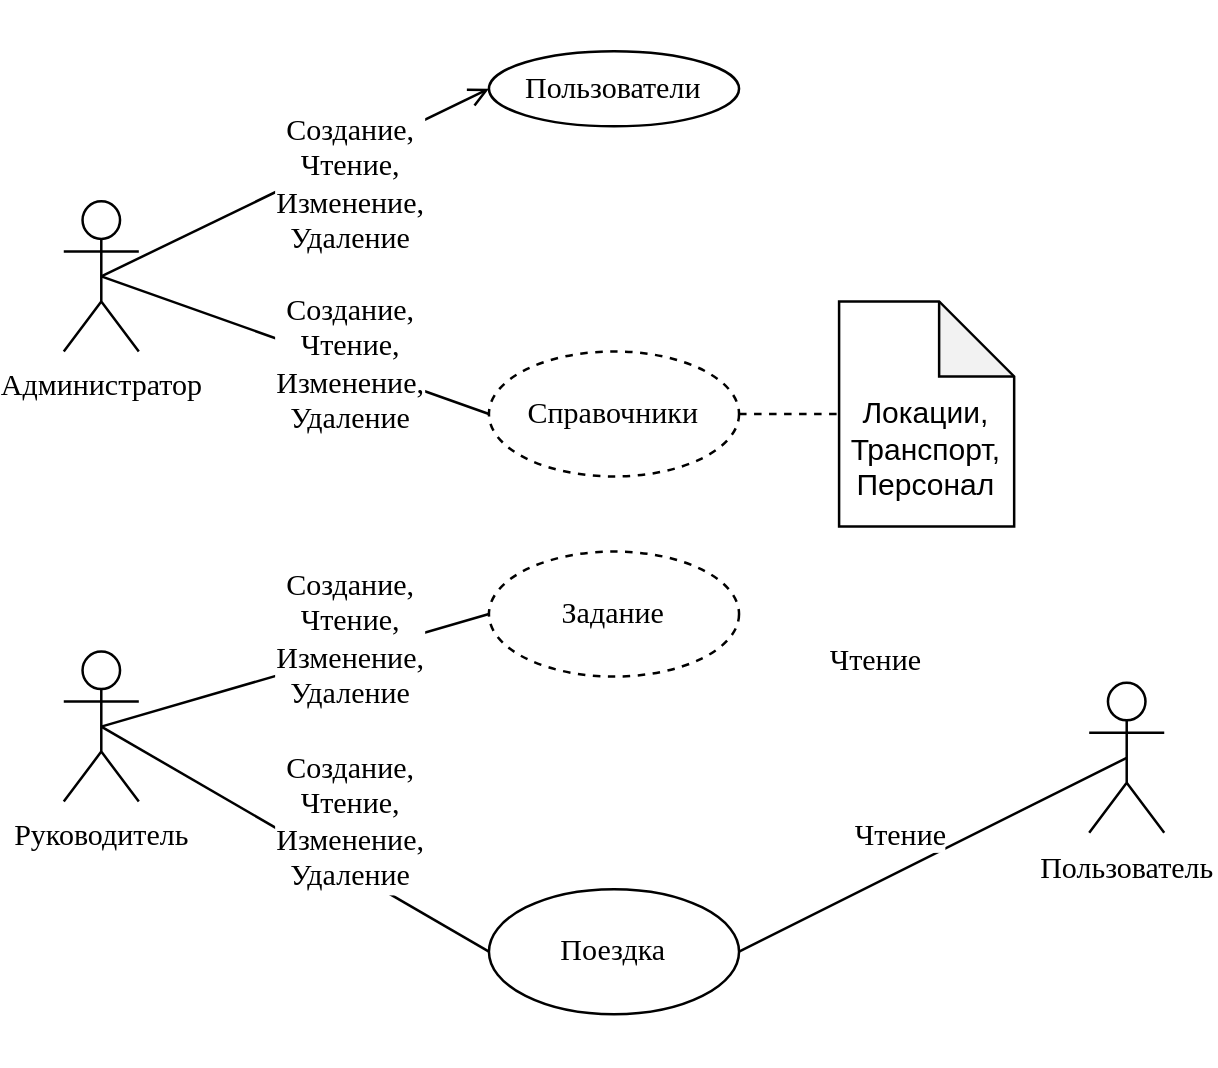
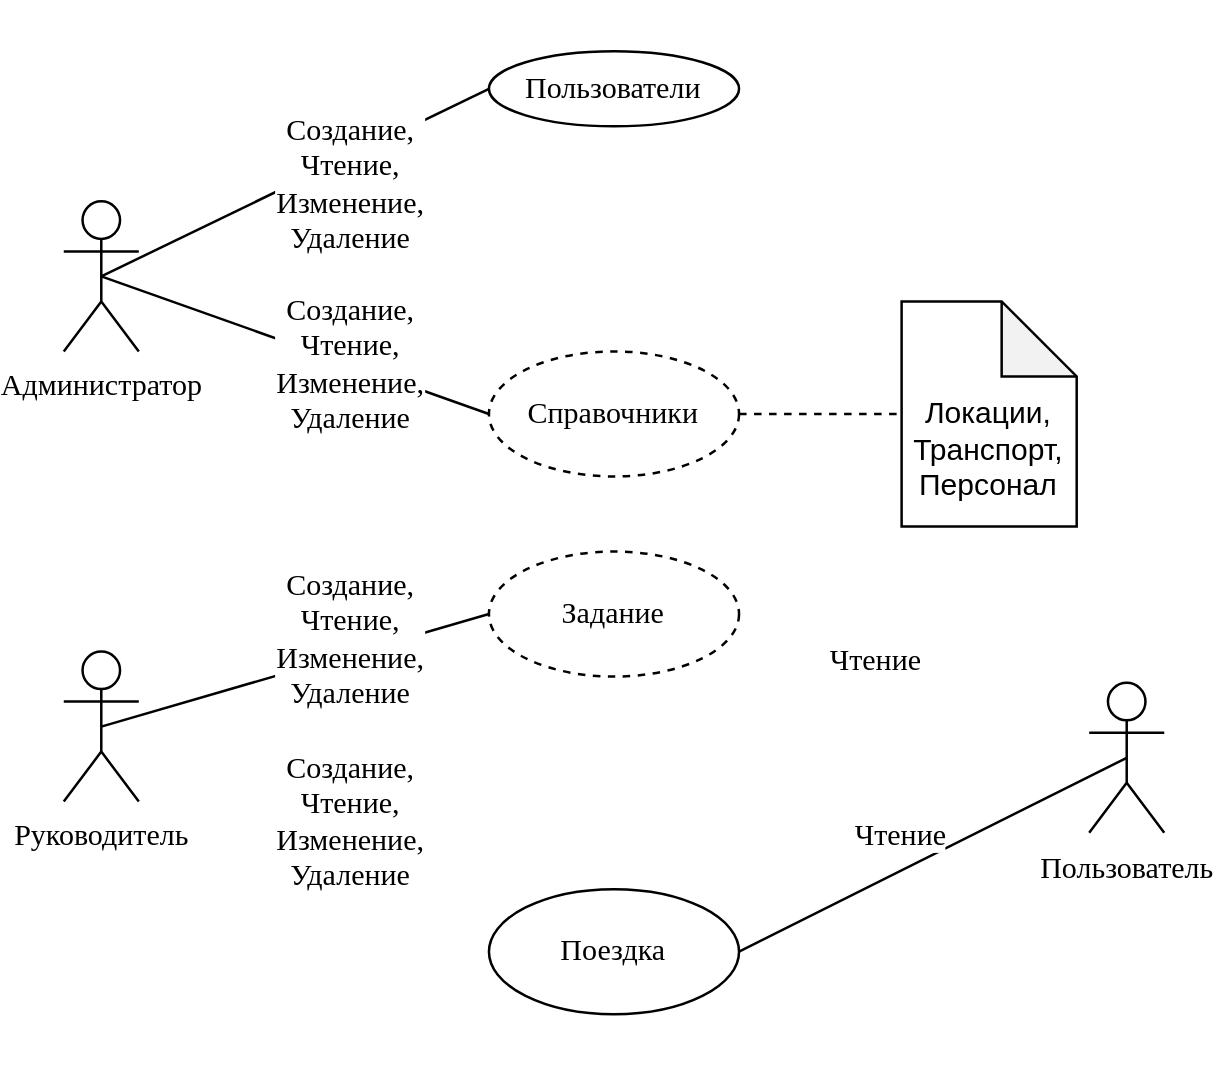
- <mxCell id="4" style="edgeStyle=none;rounded=0;orthogonalLoop=1;jettySize=auto;html=1;exitX=0.5;exitY=0.5;exitDx=0;exitDy=0;entryX=0;entryY=0.5;entryDx=0;entryDy=0;fontFamily=Tahoma;fontSize=10;fontColor=#000099;endArrow=open;endFill=0;exitPerimeter=0;" edge="1" parent="1" source="2" target="3"><mxGeometry relative="1" as="geometry"><mxPoint x="-95" y="112.5" as="sourcePoint" /><mxPoint x="100" y="65" as="targetPoint" /></mxGeometry></mxCell>
+ <mxCell id="4" style="edgeStyle=none;rounded=0;orthogonalLoop=1;jettySize=auto;html=1;exitX=0.5;exitY=0.5;exitDx=0;exitDy=0;entryX=0;entryY=0.5;entryDx=0;entryDy=0;fontFamily=Tahoma;fontSize=10;fontColor=#000099;endArrow=none;endFill=0;exitPerimeter=0;" edge="1" parent="1" source="2" target="3"><mxGeometry relative="1" as="geometry"><mxPoint x="-95" y="112.5" as="sourcePoint" /><mxPoint x="100" y="65" as="targetPoint" /></mxGeometry></mxCell>
- <mxCell id="18" value="&lt;br&gt;&lt;br&gt;Локации,&lt;br&gt;Транспорт,&lt;br&gt;Персонал" style="shape=note;whiteSpace=wrap;html=1;backgroundOutline=1;darkOpacity=0.05;align=center;" vertex="1" parent="1"><mxGeometry x="330" y="120" width="70" height="90" as="geometry" /></mxCell>
+ <mxCell id="18" value="&lt;br&gt;&lt;br&gt;Локации,&lt;br&gt;Транспорт,&lt;br&gt;Персонал" style="shape=note;whiteSpace=wrap;html=1;backgroundOutline=1;darkOpacity=0.05;align=center;" vertex="1" parent="1"><mxGeometry x="355" y="120" width="70" height="90" as="geometry" /></mxCell>
- <mxCell id="10" style="edgeStyle=none;rounded=0;orthogonalLoop=1;jettySize=auto;html=1;exitX=0.5;exitY=0.5;exitDx=0;exitDy=0;exitPerimeter=0;entryX=0;entryY=0.5;entryDx=0;entryDy=0;endArrow=none;endFill=0;" edge="1" parent="1" source="11" target="13"><mxGeometry relative="1" as="geometry" /></mxCell>
